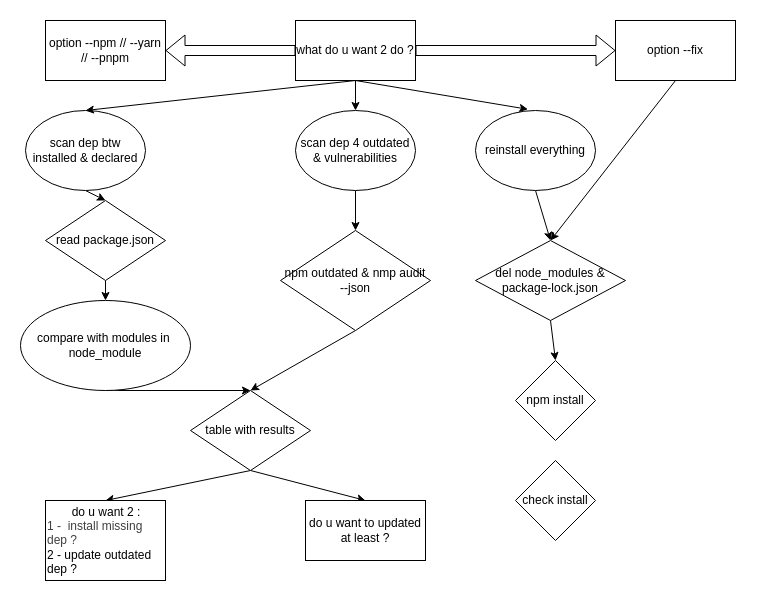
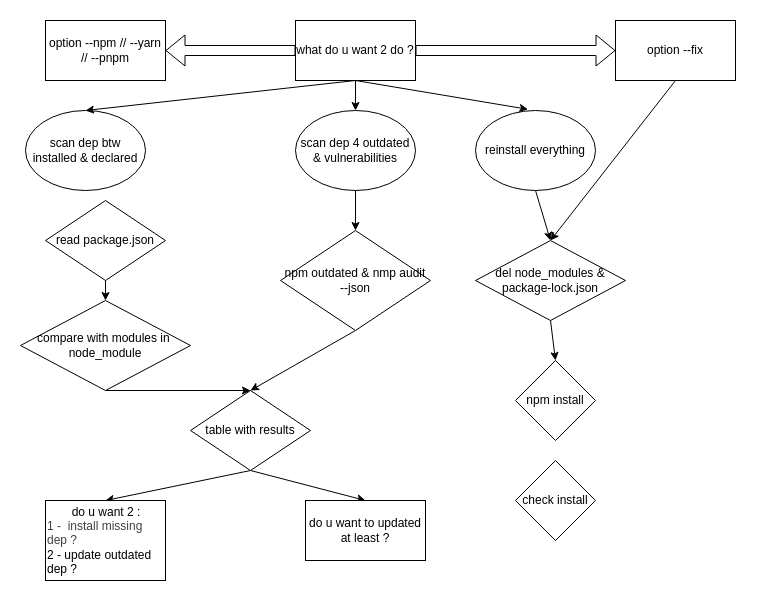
- <mxCell id="4" style="edgeStyle=none;html=1;exitX=0.5;exitY=1;exitDx=0;exitDy=0;entryX=0.5;entryY=0;entryDx=0;entryDy=0;" edge="1" parent="1" source="5" target="13"><mxGeometry relative="1" as="geometry" /></mxCell>
- <mxCell id="15" value="compare with modules in&amp;nbsp; node_module" style="ellipse;whiteSpace=wrap;html=1;" vertex="1" parent="1"><mxGeometry x="20" y="300" width="170" height="90" as="geometry" /></mxCell>
+ <mxCell id="15" value="compare with modules in&amp;nbsp; node_module" style="rhombus;whiteSpace=wrap;html=1;" vertex="1" parent="1"><mxGeometry x="20" y="300" width="170" height="90" as="geometry" /></mxCell>
